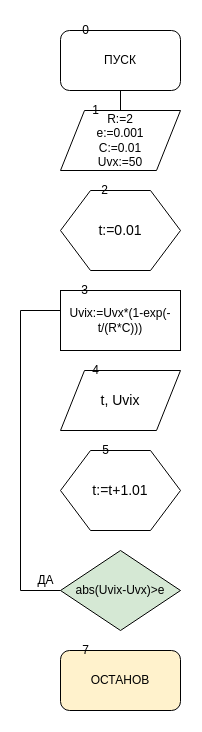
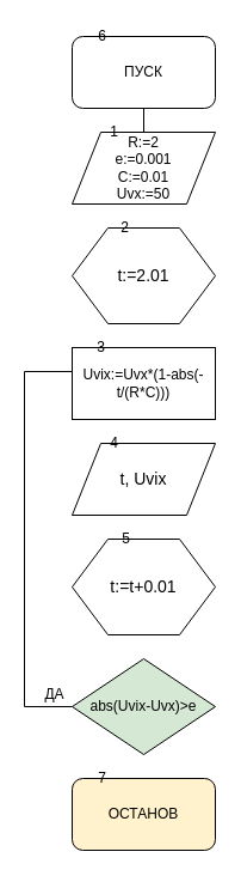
- <mxCell id="15" value="0" style="text;html=1;align=center;verticalAlign=middle;resizable=0;points=[];;autosize=1;" vertex="1" parent="1"><mxGeometry x="75" y="20" width="20" height="20" as="geometry" /></mxCell>
+ <mxCell id="15" value="6" style="text;html=1;align=center;verticalAlign=middle;resizable=0;points=[];;autosize=1;" vertex="1" parent="1"><mxGeometry x="75" y="20" width="20" height="20" as="geometry" /></mxCell>
- <mxCell id="6" value="&lt;font style=&quot;font-size: 14px&quot;&gt;t:=0.01&lt;/font&gt;" style="shape=hexagon;perimeter=hexagonPerimeter2;whiteSpace=wrap;html=1;" vertex="1" parent="1"><mxGeometry x="60" y="190" width="120" height="80" as="geometry" /></mxCell>
+ <mxCell id="6" value="&lt;font style=&quot;font-size: 14px&quot;&gt;t:=2.01&lt;/font&gt;" style="shape=hexagon;perimeter=hexagonPerimeter2;whiteSpace=wrap;html=1;" vertex="1" parent="1"><mxGeometry x="60" y="190" width="120" height="80" as="geometry" /></mxCell>
- <mxCell id="7" value="Uvix:=Uvx*(1-exp(-t/(R*C)))" style="rounded=0;whiteSpace=wrap;html=1;" vertex="1" parent="1"><mxGeometry x="60" y="290" width="120" height="60" as="geometry" /></mxCell>
+ <mxCell id="7" value="Uvix:=Uvx*(1-abs(-t/(R*C)))" style="rounded=0;whiteSpace=wrap;html=1;" vertex="1" parent="1"><mxGeometry x="60" y="290" width="120" height="60" as="geometry" /></mxCell>
- <mxCell id="9" value="&lt;font style=&quot;font-size: 14px&quot;&gt;t:=t+1.01&lt;/font&gt;" style="shape=hexagon;perimeter=hexagonPerimeter2;whiteSpace=wrap;html=1;" vertex="1" parent="1"><mxGeometry x="60" y="450" width="120" height="80" as="geometry" /></mxCell>
+ <mxCell id="9" value="&lt;font style=&quot;font-size: 14px&quot;&gt;t:=t+0.01&lt;/font&gt;" style="shape=hexagon;perimeter=hexagonPerimeter2;whiteSpace=wrap;html=1;" vertex="1" parent="1"><mxGeometry x="60" y="450" width="120" height="80" as="geometry" /></mxCell>
